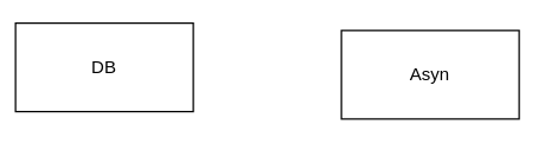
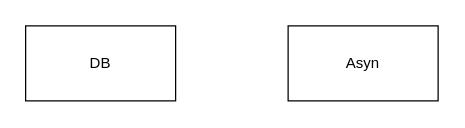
- <mxCell id="2" value="DB" style="rounded=0;whiteSpace=wrap;html=1;" vertex="1" parent="1"><mxGeometry x="10" y="15" width="120" height="60" as="geometry" /></mxCell>
+ <mxCell id="2" value="DB" style="rounded=0;whiteSpace=wrap;html=1;" vertex="1" parent="1"><mxGeometry x="20" y="20" width="120" height="60" as="geometry" /></mxCell>
